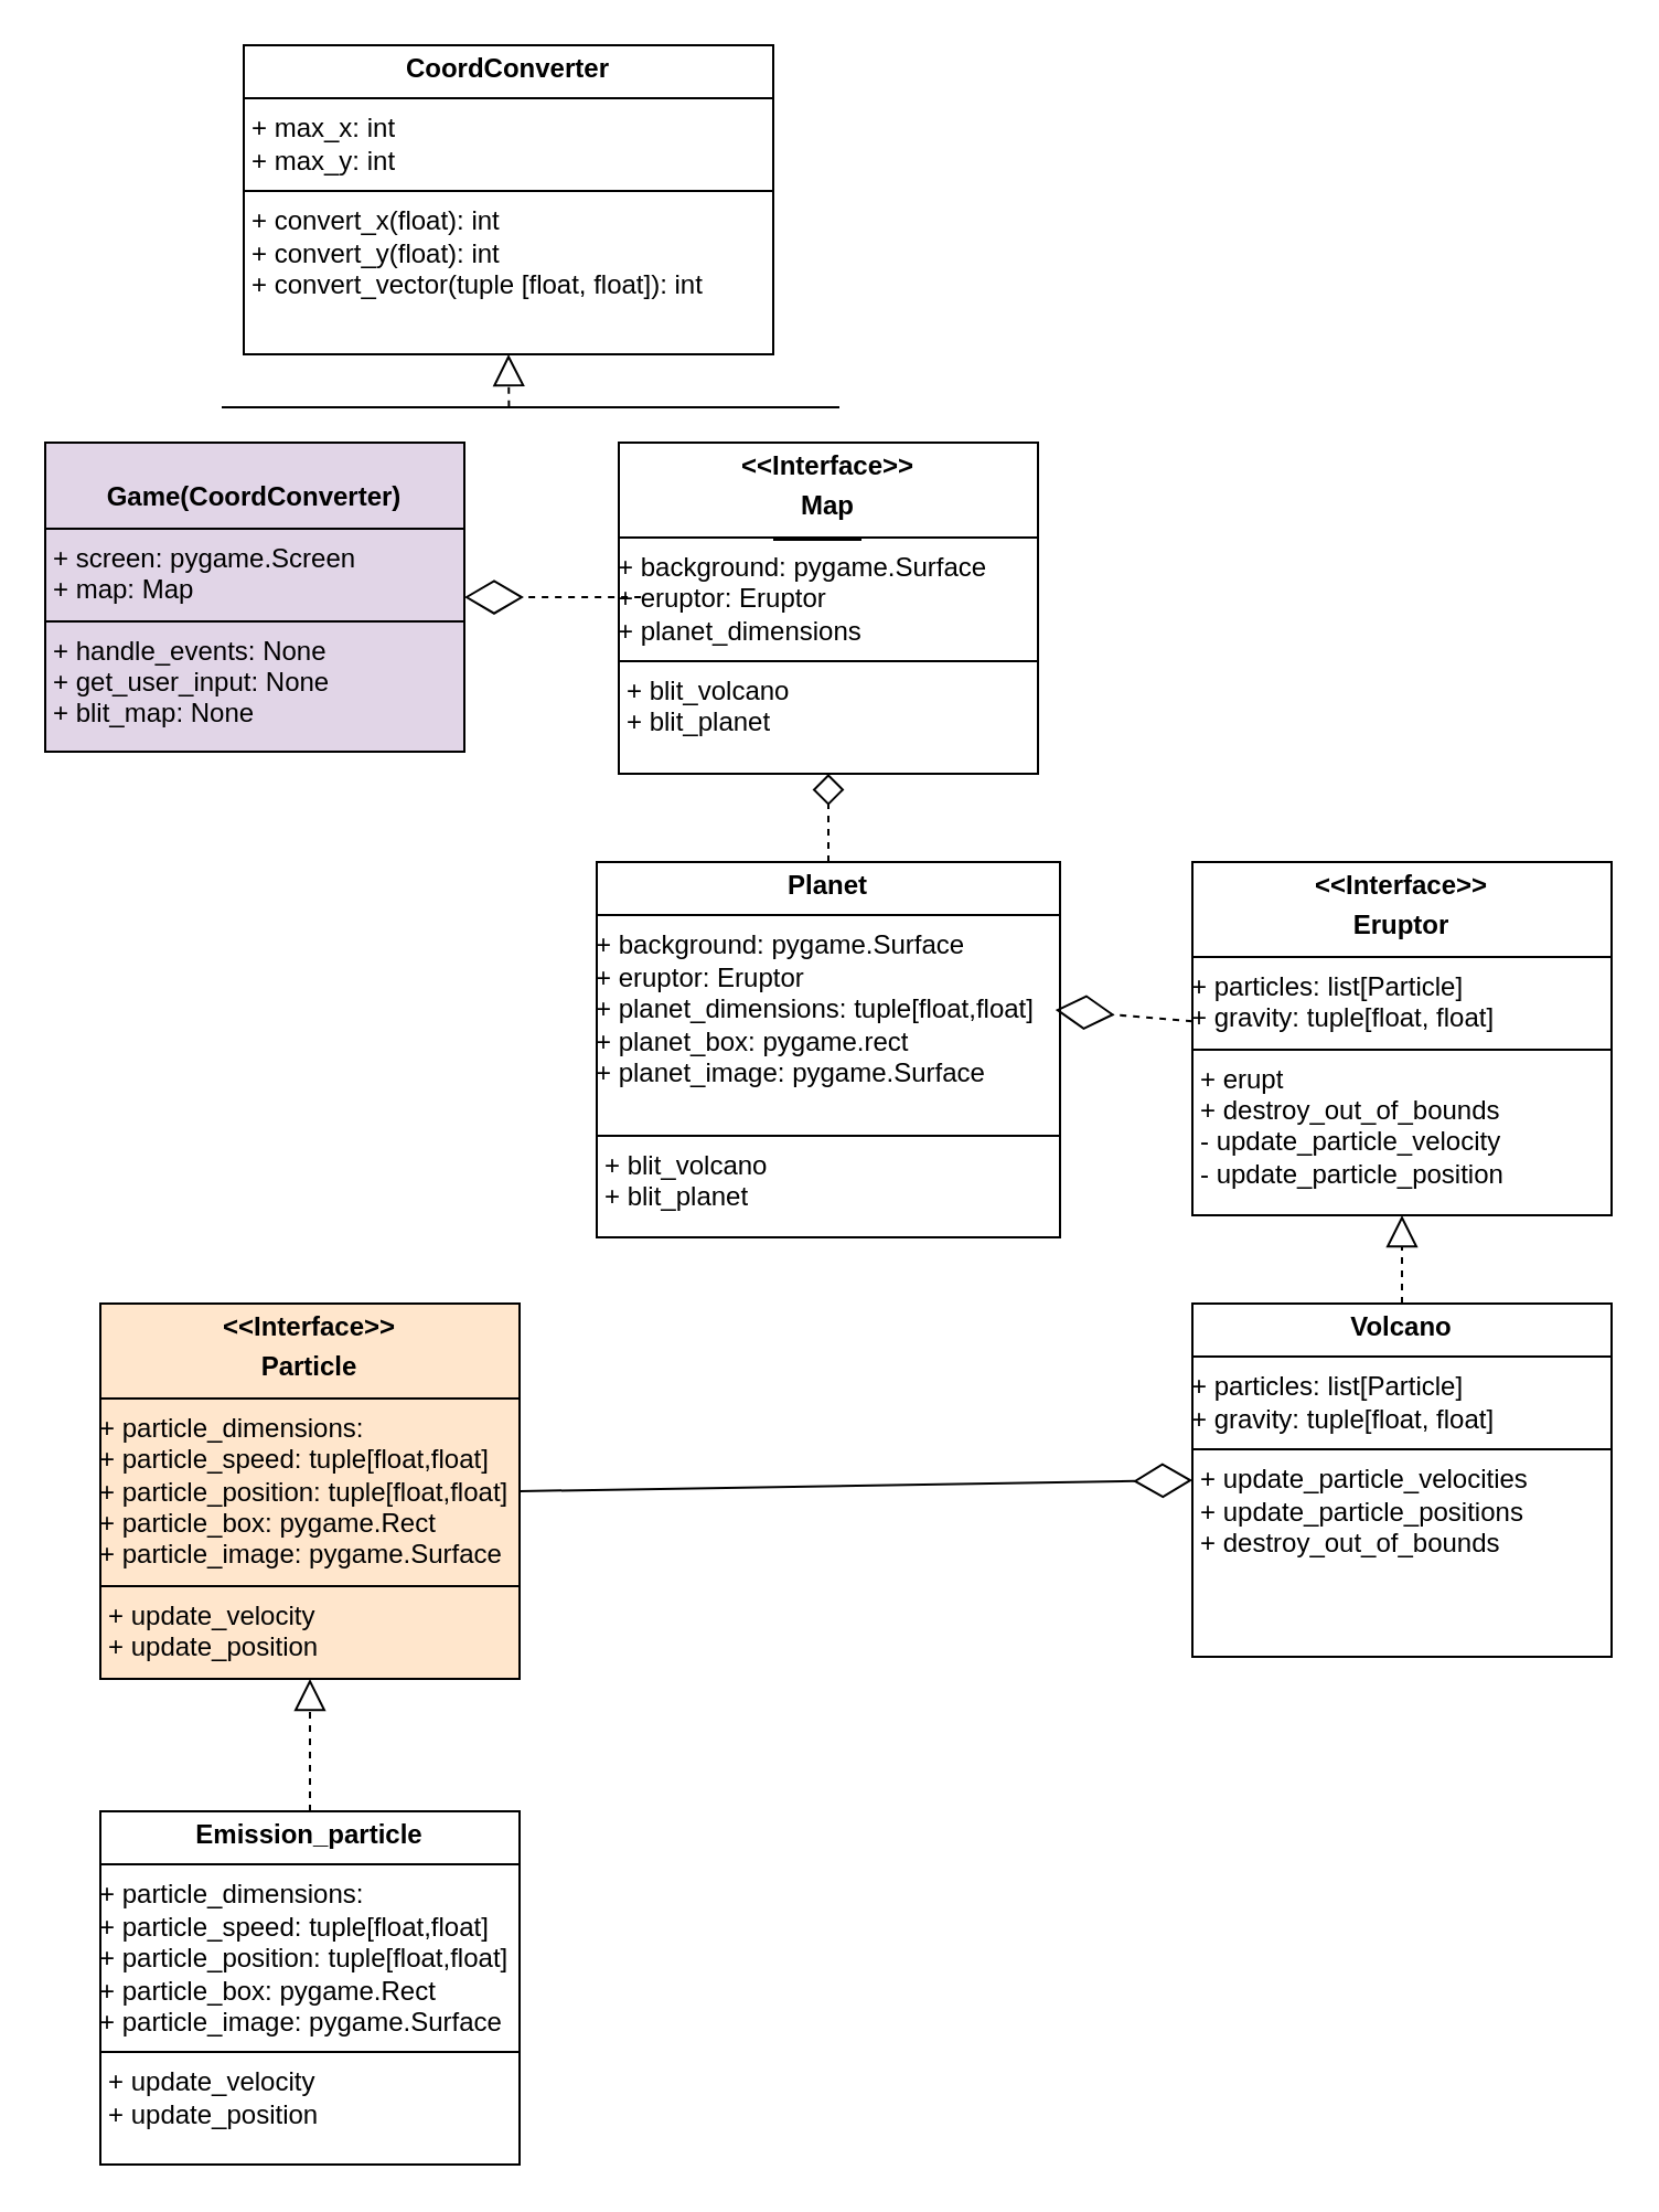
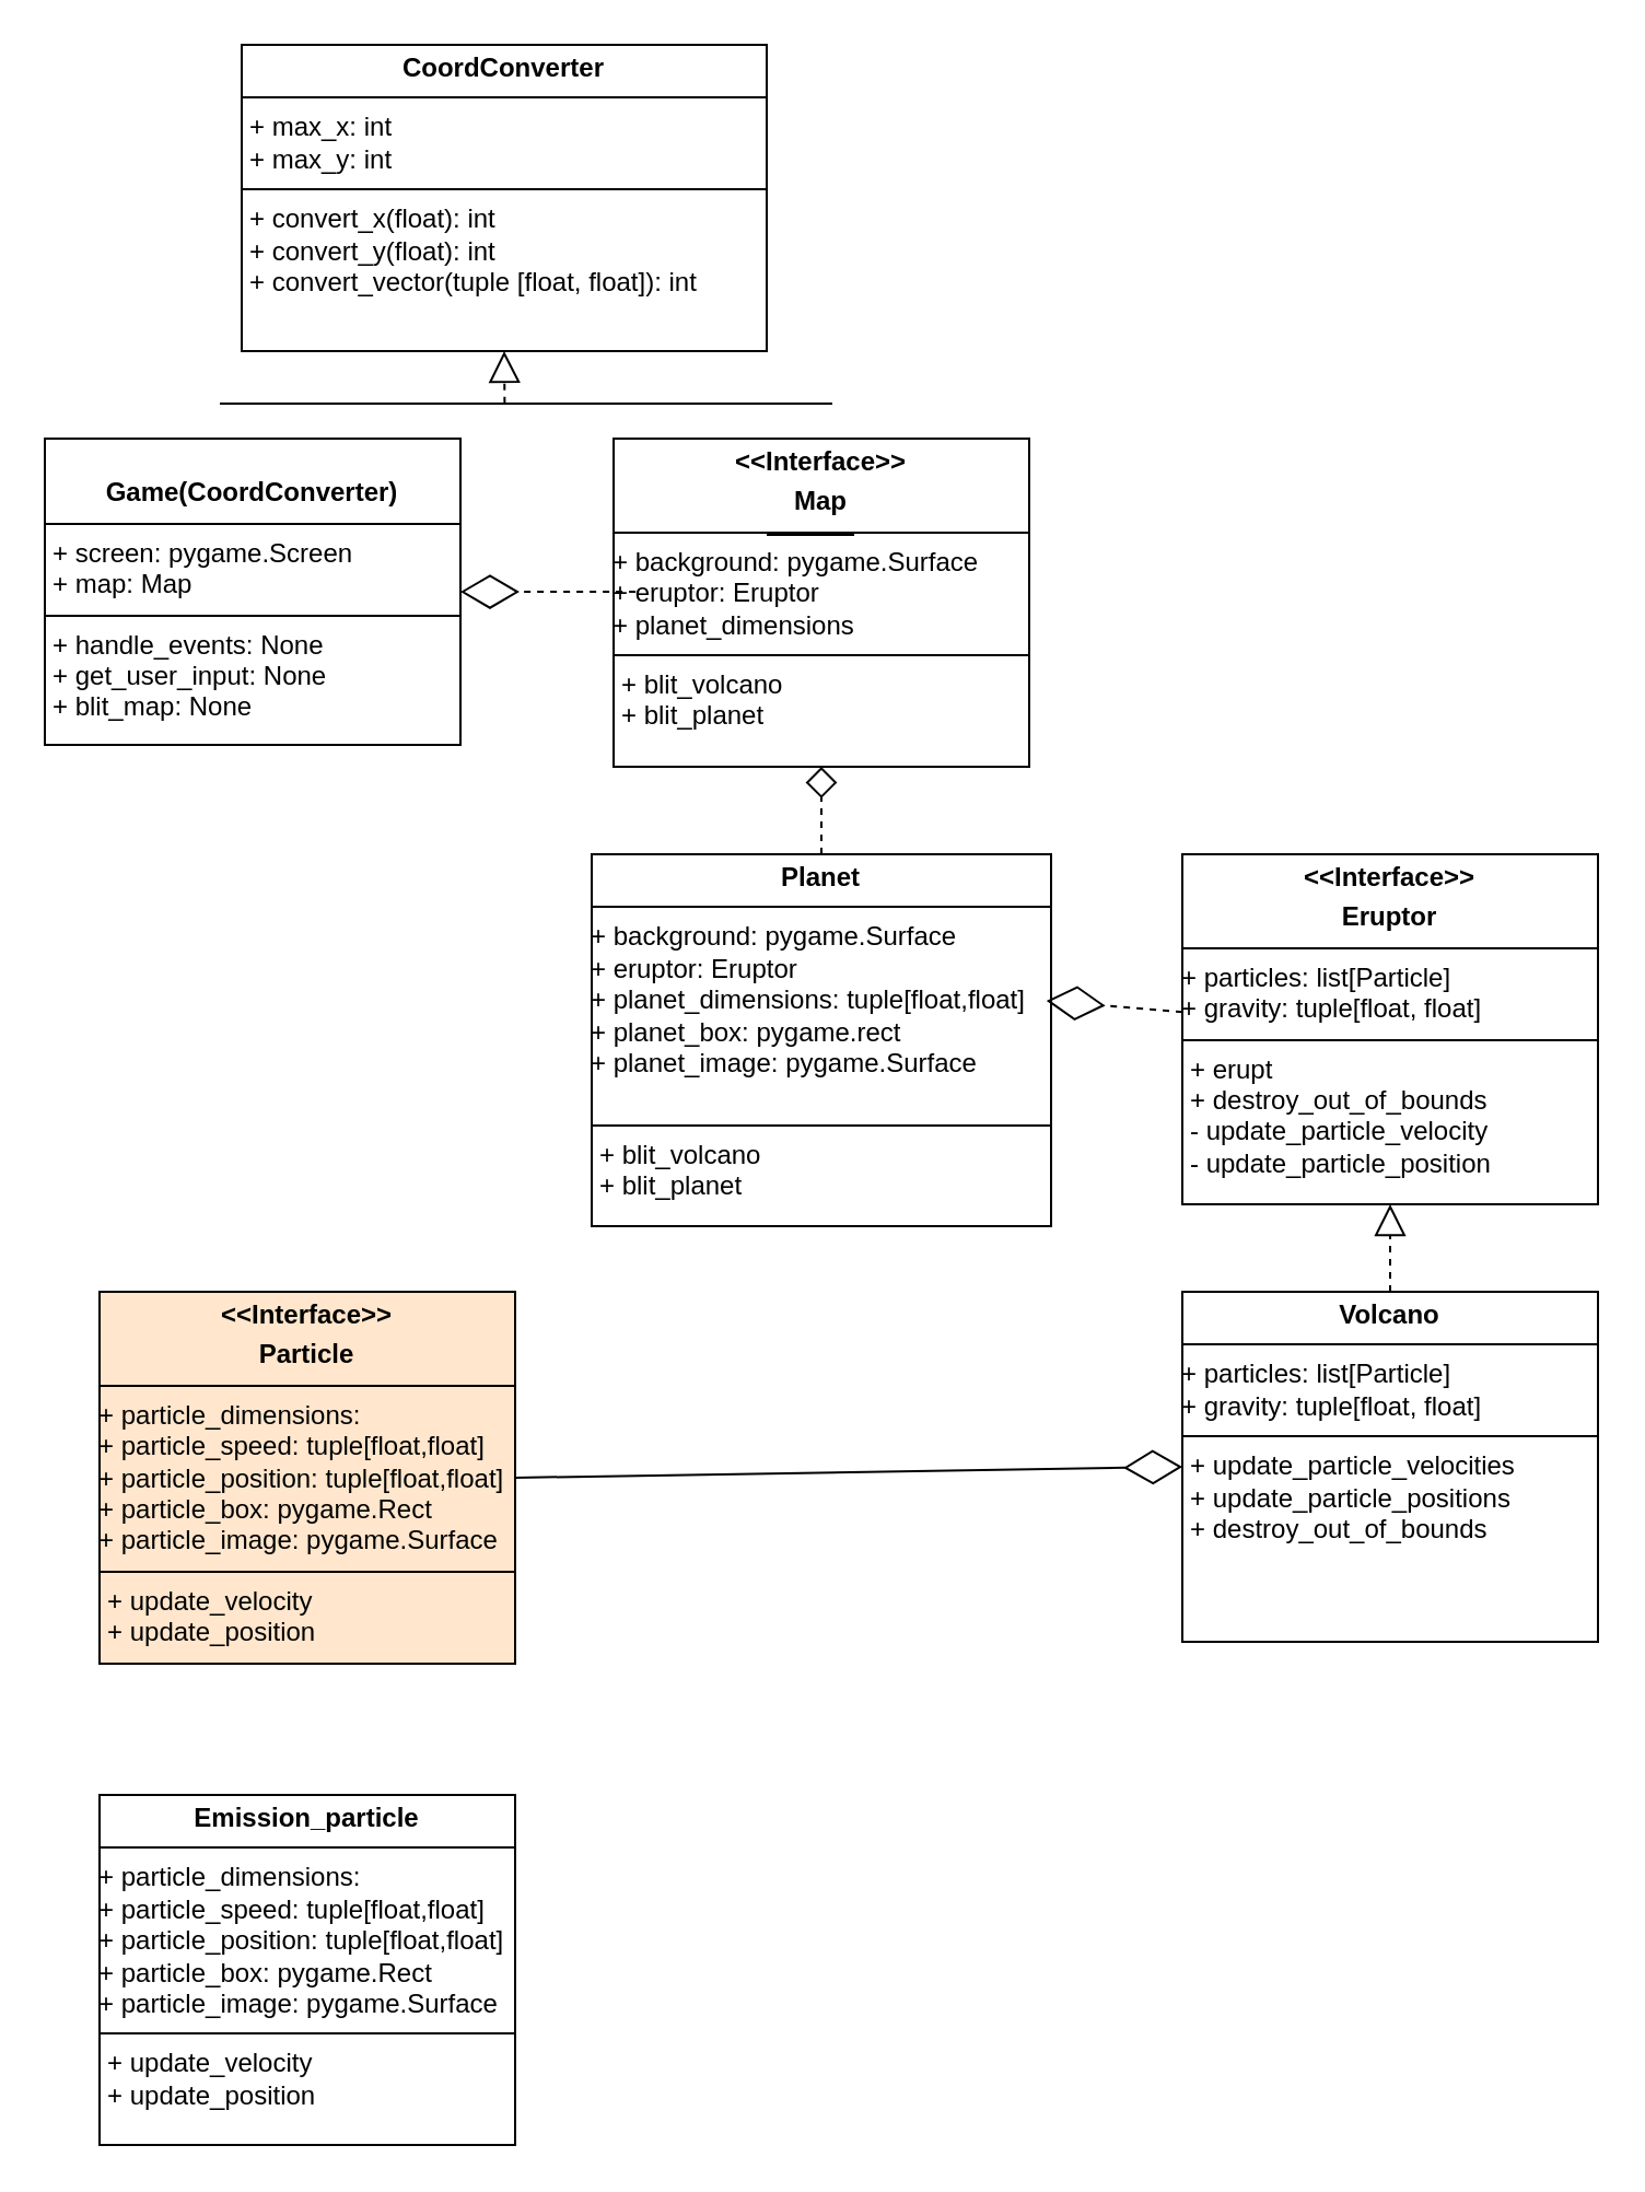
- <mxCell id="2" value="&lt;span style=&quot;white-space: pre;&quot;&gt;&#09;&lt;/span&gt;&lt;span style=&quot;white-space: pre;&quot;&gt;&#09;&lt;/span&gt;&lt;span style=&quot;white-space: pre;&quot;&gt;&#09;&lt;/span&gt;&lt;span style=&quot;white-space: pre;&quot;&gt;&#09;&lt;/span&gt;&lt;p style=&quot;margin:0px;margin-top:4px;text-align:center;&quot;&gt;&lt;b&gt;Game(CoordConverter)&lt;/b&gt;&lt;/p&gt;&lt;hr size=&quot;1&quot; style=&quot;border-style:solid;&quot;&gt;&lt;p style=&quot;margin:0px;margin-left:4px;&quot;&gt;+ screen: pygame.Screen&lt;/p&gt;&lt;p style=&quot;margin:0px;margin-left:4px;&quot;&gt;+ map: Map&lt;/p&gt;&lt;hr size=&quot;1&quot; style=&quot;border-style:solid;&quot;&gt;&lt;p style=&quot;margin:0px;margin-left:4px;&quot;&gt;+ handle_events: None&lt;/p&gt;&lt;p style=&quot;margin:0px;margin-left:4px;&quot;&gt;+ get_user_input: None&lt;/p&gt;&lt;p style=&quot;margin:0px;margin-left:4px;&quot;&gt;+ blit_map: None&lt;/p&gt;" style="verticalAlign=top;align=left;overflow=fill;html=1;whiteSpace=wrap;fillColor=#e1d5e7;" vertex="1" parent="1"><mxGeometry x="20" y="200" width="190" height="140" as="geometry" /></mxCell>
+ <mxCell id="2" value="&lt;span style=&quot;white-space: pre;&quot;&gt;&#09;&lt;/span&gt;&lt;span style=&quot;white-space: pre;&quot;&gt;&#09;&lt;/span&gt;&lt;span style=&quot;white-space: pre;&quot;&gt;&#09;&lt;/span&gt;&lt;span style=&quot;white-space: pre;&quot;&gt;&#09;&lt;/span&gt;&lt;p style=&quot;margin:0px;margin-top:4px;text-align:center;&quot;&gt;&lt;b&gt;Game(CoordConverter)&lt;/b&gt;&lt;/p&gt;&lt;hr size=&quot;1&quot; style=&quot;border-style:solid;&quot;&gt;&lt;p style=&quot;margin:0px;margin-left:4px;&quot;&gt;+ screen: pygame.Screen&lt;/p&gt;&lt;p style=&quot;margin:0px;margin-left:4px;&quot;&gt;+ map: Map&lt;/p&gt;&lt;hr size=&quot;1&quot; style=&quot;border-style:solid;&quot;&gt;&lt;p style=&quot;margin:0px;margin-left:4px;&quot;&gt;+ handle_events: None&lt;/p&gt;&lt;p style=&quot;margin:0px;margin-left:4px;&quot;&gt;+ get_user_input: None&lt;/p&gt;&lt;p style=&quot;margin:0px;margin-left:4px;&quot;&gt;+ blit_map: None&lt;/p&gt;" style="verticalAlign=top;align=left;overflow=fill;html=1;whiteSpace=wrap;" vertex="1" parent="1"><mxGeometry x="20" y="200" width="190" height="140" as="geometry" /></mxCell>
- <mxCell id="15" value="" style="endArrow=block;dashed=1;endFill=0;endSize=12;html=1;rounded=0;entryX=0.5;entryY=1;entryDx=0;entryDy=0;exitX=0.5;exitY=0;exitDx=0;exitDy=0;" edge="1" parent="1" source="14" target="12"><mxGeometry width="160" relative="1" as="geometry"><mxPoint x="270" y="910" as="sourcePoint" /><mxPoint x="430" y="910" as="targetPoint" /></mxGeometry></mxCell>
